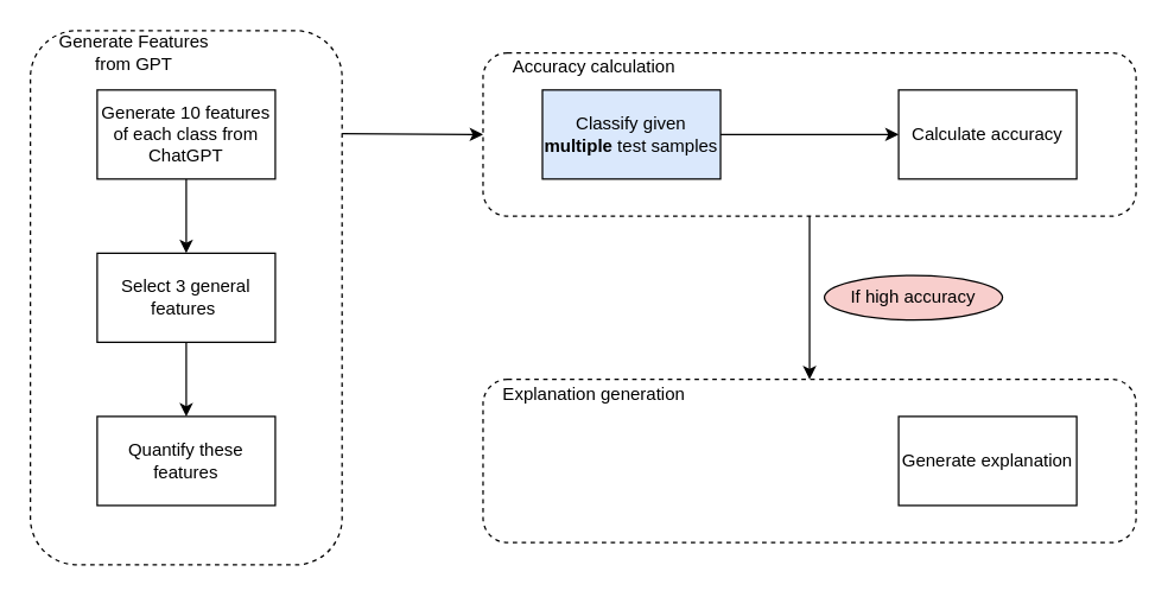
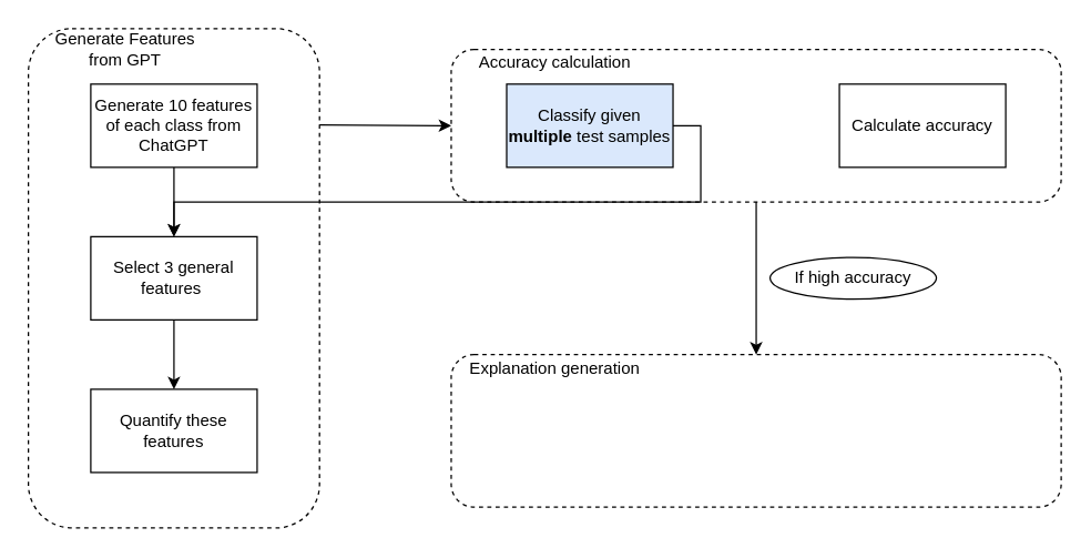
- <mxCell id="2" style="edgeStyle=orthogonalEdgeStyle;rounded=0;orthogonalLoop=1;jettySize=auto;html=1;exitX=1;exitY=0.5;exitDx=0;exitDy=0;entryX=0;entryY=0.5;entryDx=0;entryDy=0;" parent="1" source="3" target="4" edge="1"><mxGeometry relative="1" as="geometry" /></mxCell>
+ <mxCell id="2" style="edgeStyle=orthogonalEdgeStyle;rounded=0;orthogonalLoop=1;jettySize=auto;html=1;exitX=1;exitY=0.5;exitDx=0;exitDy=0;" parent="1" source="3" target="7" edge="1"><mxGeometry relative="1" as="geometry" /></mxCell>
- <mxCell id="18" value="If high accuracy" style="ellipse;whiteSpace=wrap;html=1;fillColor=#f8cecc;" parent="1" vertex="1"><mxGeometry x="555" y="185" width="120" height="30" as="geometry" /></mxCell>
+ <mxCell id="18" value="If high accuracy" style="ellipse;whiteSpace=wrap;html=1;" parent="1" vertex="1"><mxGeometry x="555" y="185" width="120" height="30" as="geometry" /></mxCell>
- <mxCell id="11" value="Generate explanation" style="rounded=0;whiteSpace=wrap;html=1;" parent="1" vertex="1"><mxGeometry x="605" y="280" width="120" height="60" as="geometry" /></mxCell>
